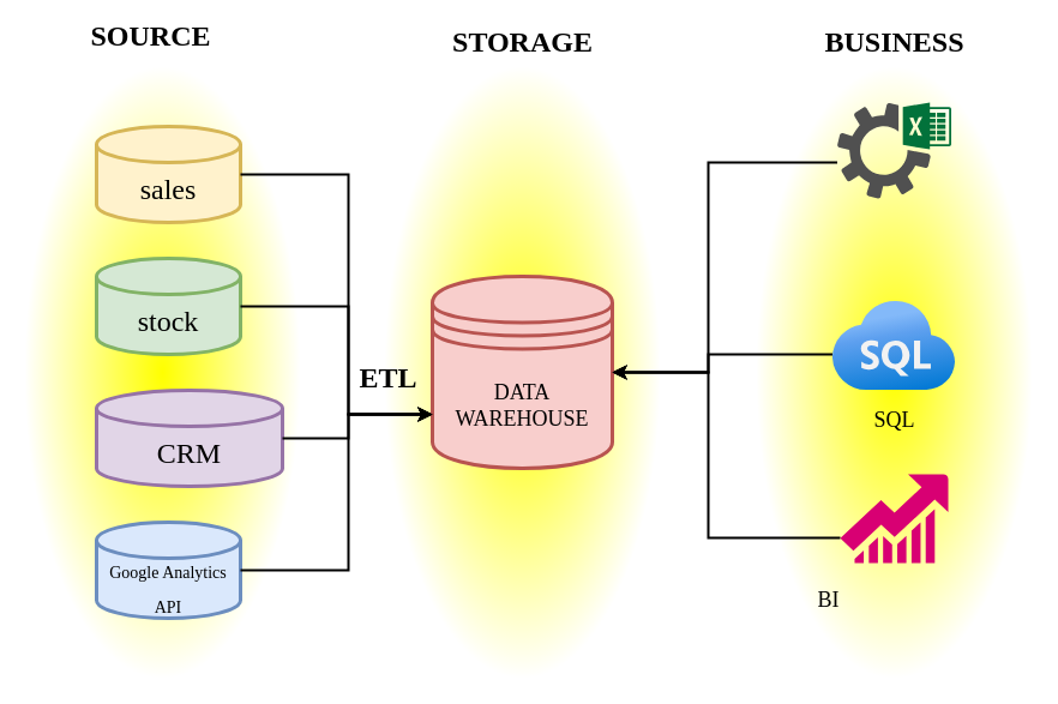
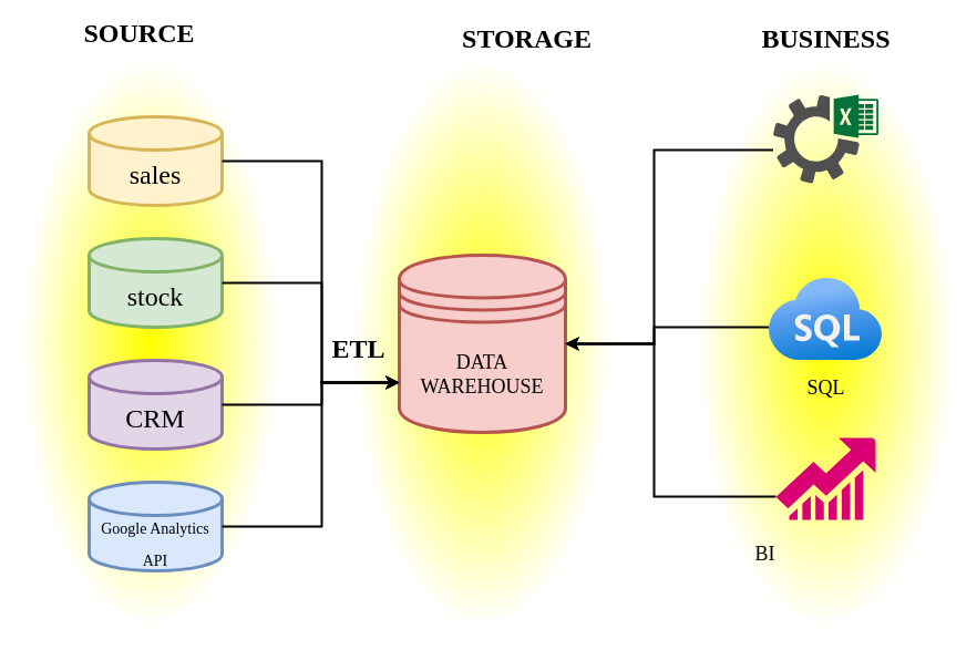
- <mxCell id="10" value="&lt;font face=&quot;Verdana&quot; style=&quot;font-size: 24px;&quot;&gt;&lt;b&gt;STORAGE&lt;/b&gt;&lt;/font&gt;" style="text;html=1;align=center;verticalAlign=middle;resizable=0;points=[];autosize=1;strokeColor=none;fillColor=none;" vertex="1" parent="1"><mxGeometry x="365" y="25" width="140" height="20" as="geometry" /></mxCell>
+ <mxCell id="10" value="&lt;font face=&quot;Verdana&quot; style=&quot;font-size: 24px;&quot;&gt;&lt;b&gt;STORAGE&lt;/b&gt;&lt;/font&gt;" style="text;html=1;align=center;verticalAlign=middle;resizable=0;points=[];autosize=1;strokeColor=none;fillColor=none;" vertex="1" parent="1"><mxGeometry x="405" y="25" width="140" height="20" as="geometry" /></mxCell>
- <mxCell id="6" value="CRM" style="shape=cylinder3;whiteSpace=wrap;html=1;boundedLbl=1;backgroundOutline=1;size=15;fontFamily=Verdana;fontSize=24;fillColor=#e1d5e7;strokeColor=#9673a6;strokeWidth=3;" vertex="1" parent="1"><mxGeometry x="80" y="325" width="155" height="80" as="geometry" /></mxCell>
+ <mxCell id="6" value="CRM" style="shape=cylinder3;whiteSpace=wrap;html=1;boundedLbl=1;backgroundOutline=1;size=15;fontFamily=Verdana;fontSize=24;fillColor=#e1d5e7;strokeColor=#9673a6;strokeWidth=3;" vertex="1" parent="1"><mxGeometry x="80" y="325" width="120" height="80" as="geometry" /></mxCell>
